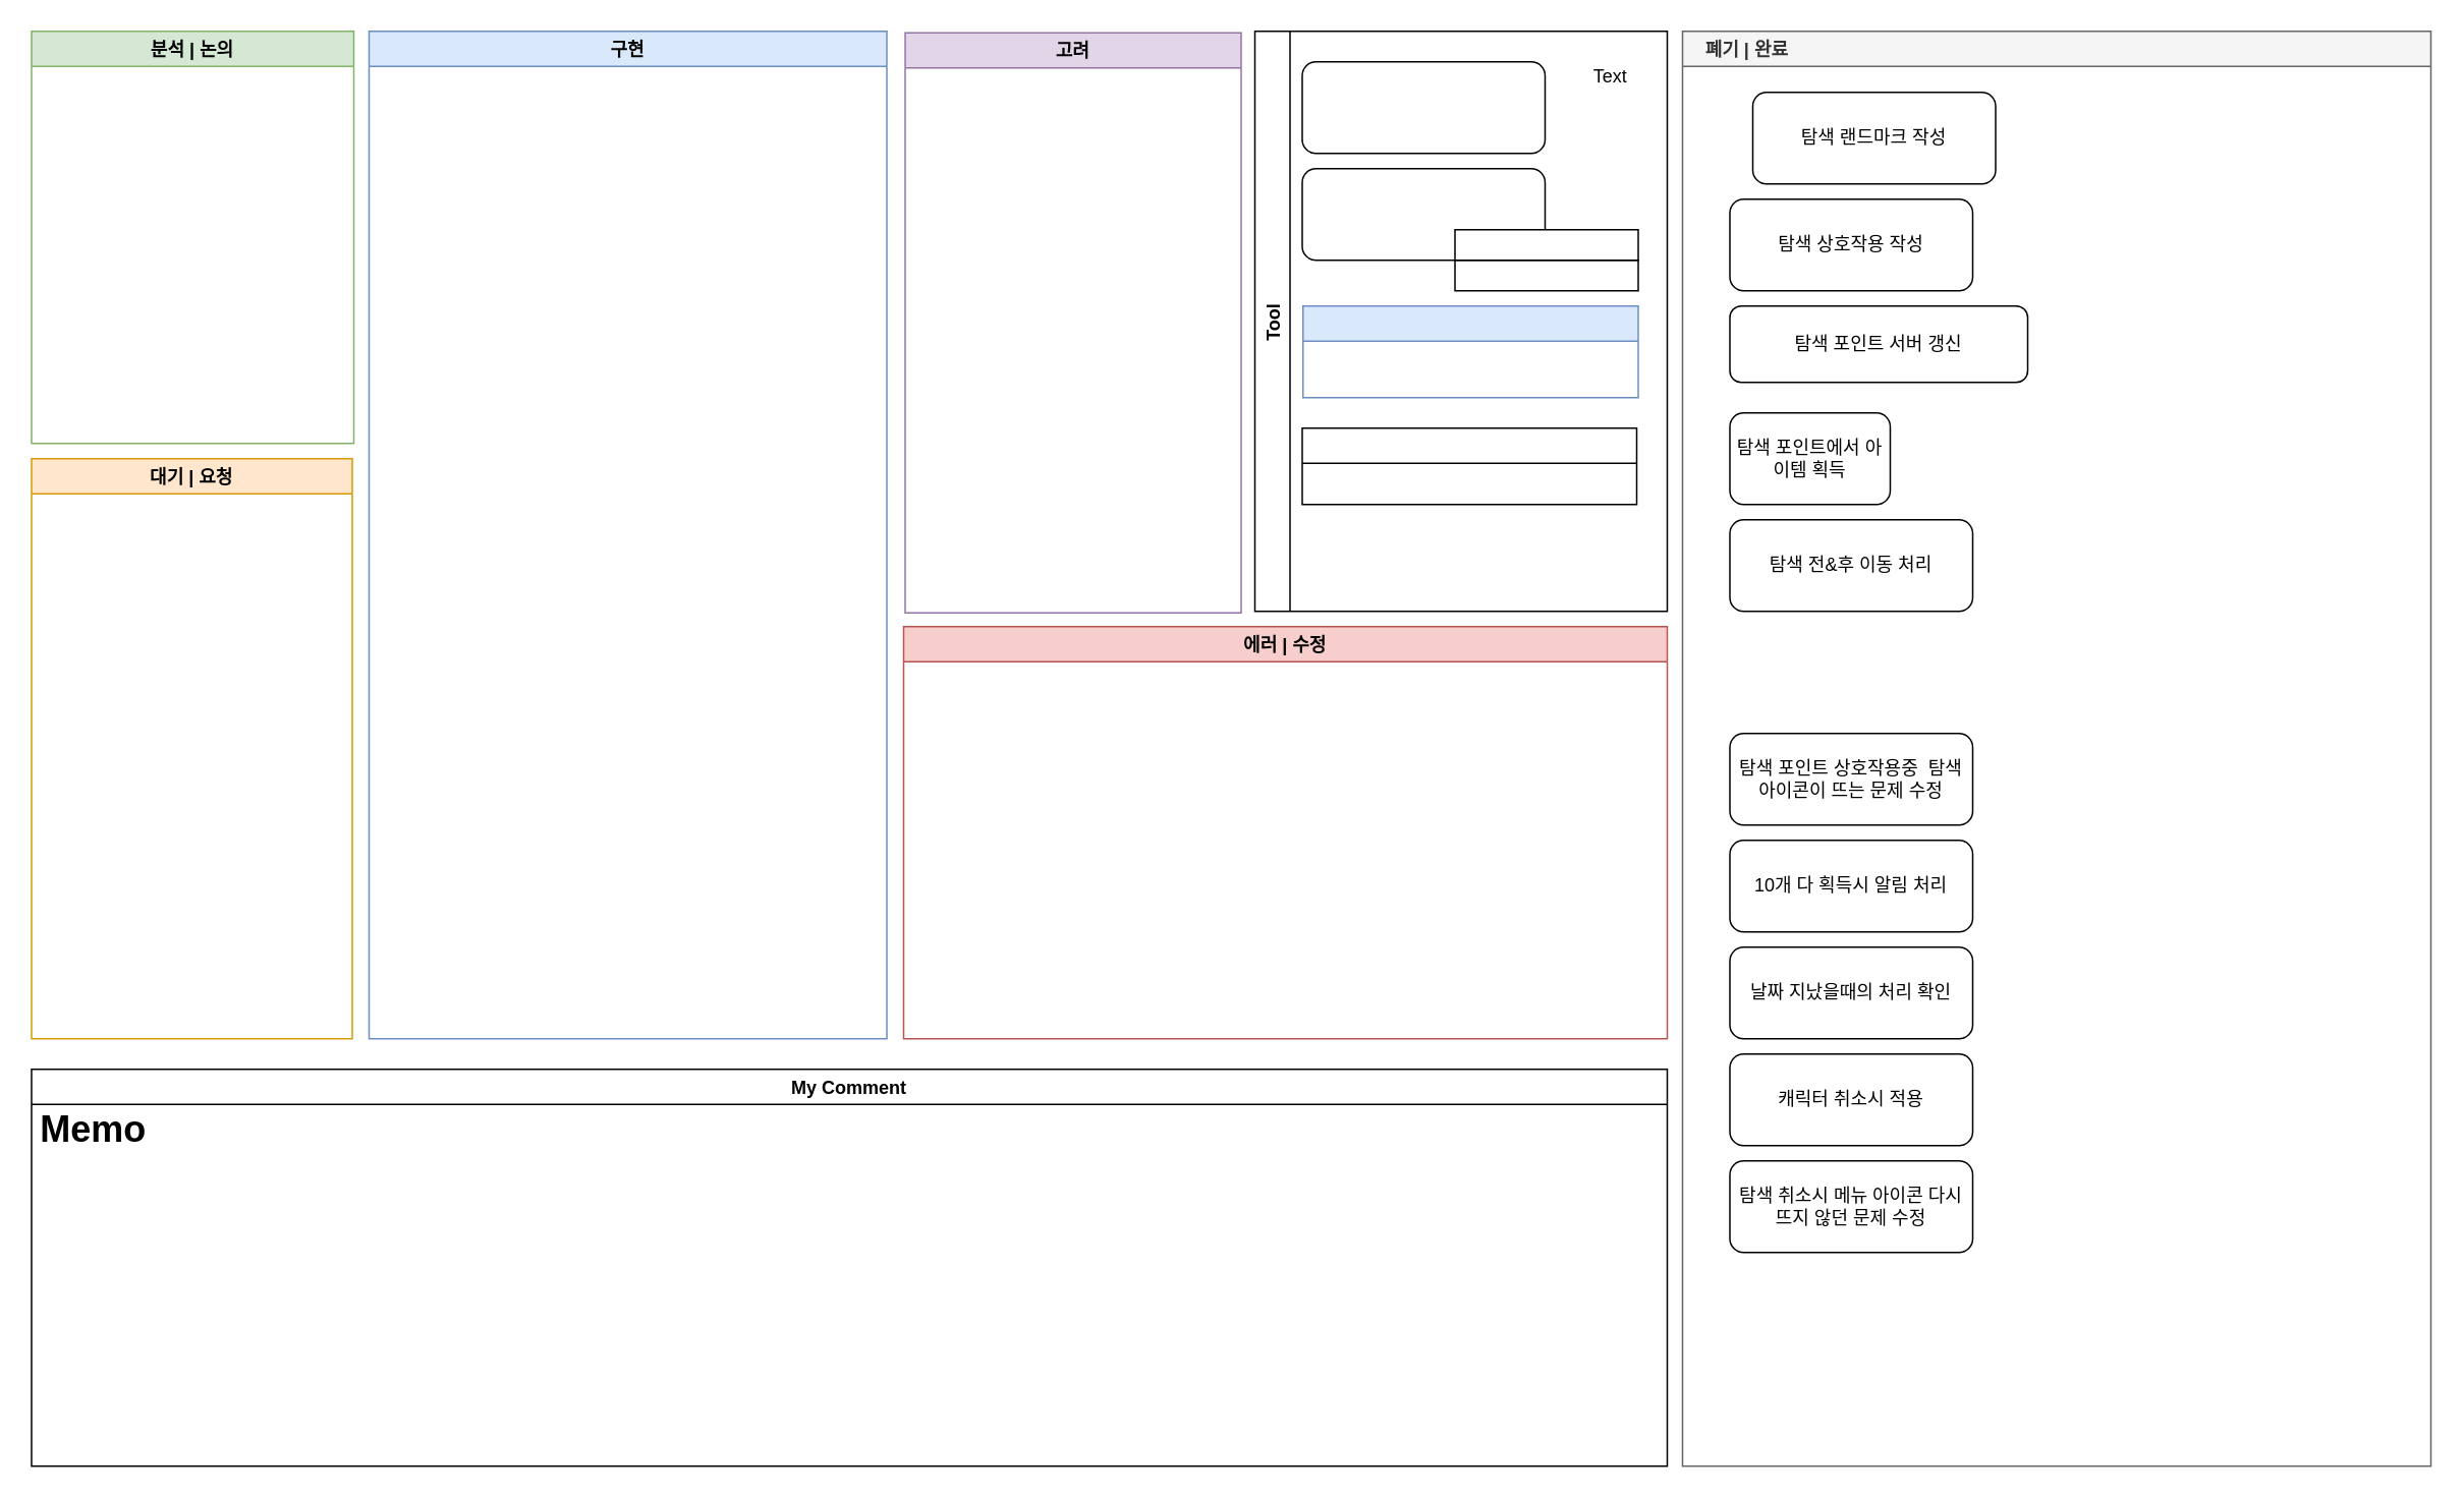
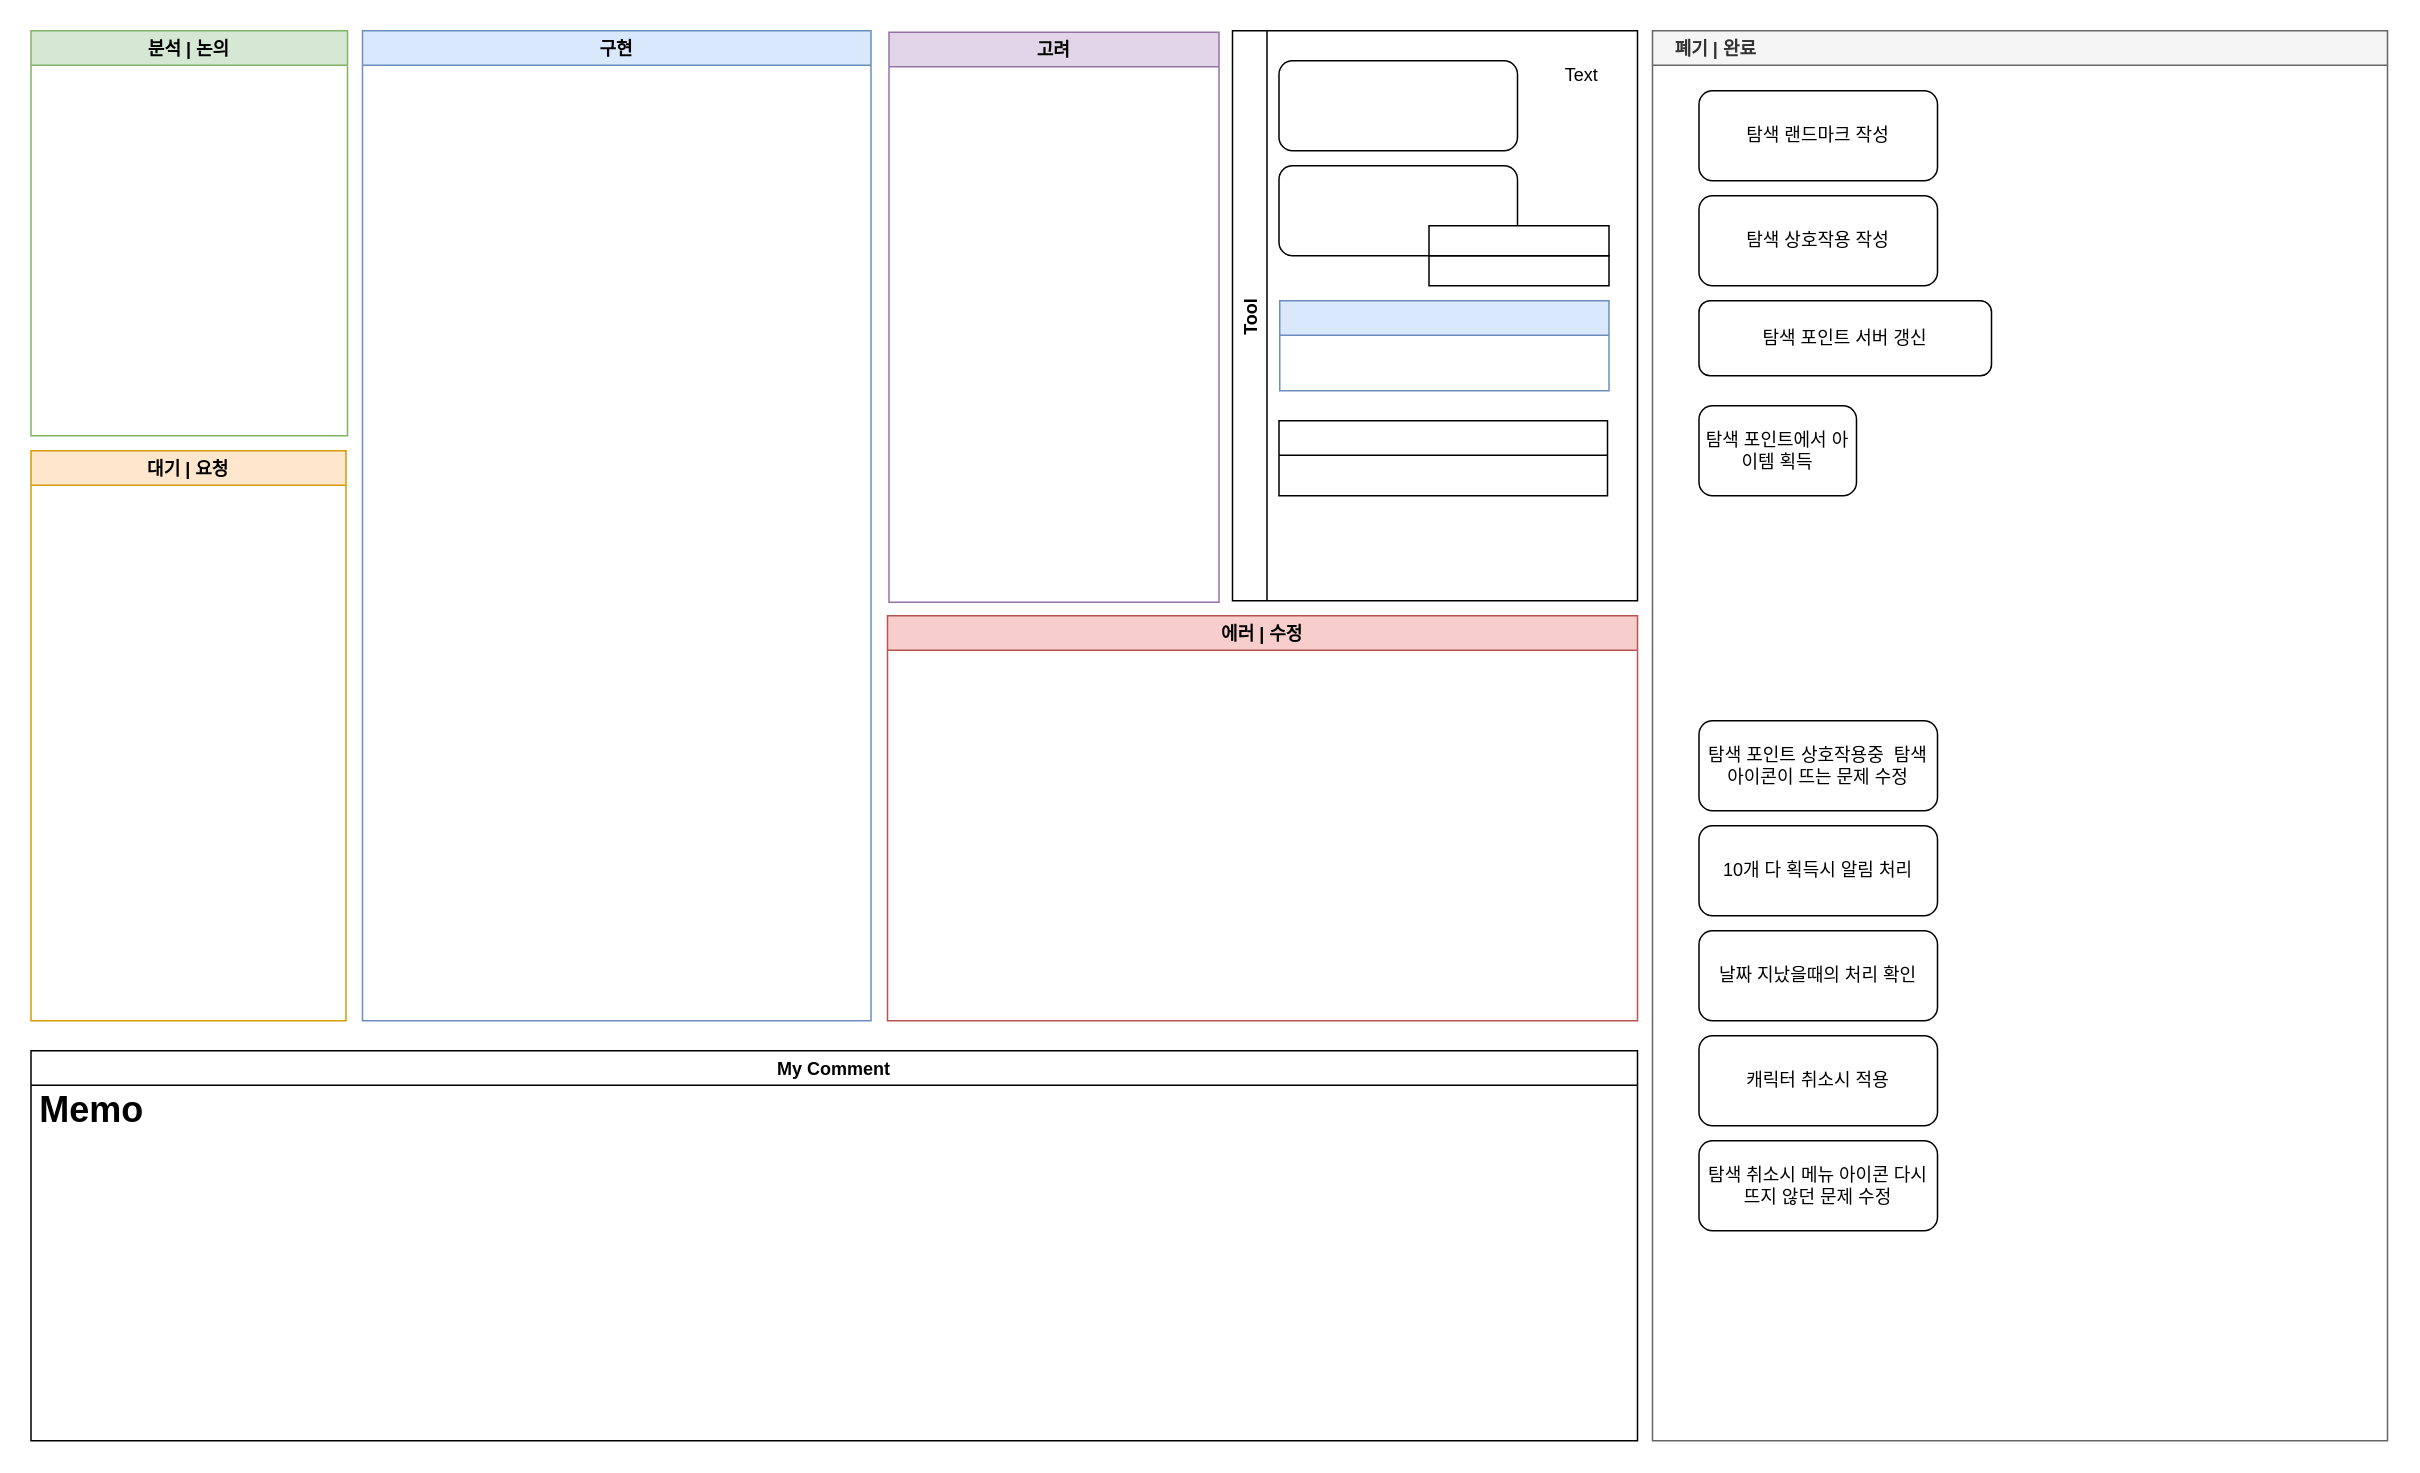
- <mxCell id="8" value="탐색 랜드마크 작성" style="rounded=1;whiteSpace=wrap;html=1;" parent="7" vertex="1"><mxGeometry x="46" y="40" width="159" height="60" as="geometry" /></mxCell>
+ <mxCell id="8" value="탐색 랜드마크 작성" style="rounded=1;whiteSpace=wrap;html=1;" parent="7" vertex="1"><mxGeometry x="31" y="40" width="159" height="60" as="geometry" /></mxCell>
- <mxCell id="12" value="탐색 전&amp;amp;후 이동 처리" style="rounded=1;whiteSpace=wrap;html=1;" parent="7" vertex="1"><mxGeometry x="31" y="320" width="159" height="60" as="geometry" /></mxCell>
